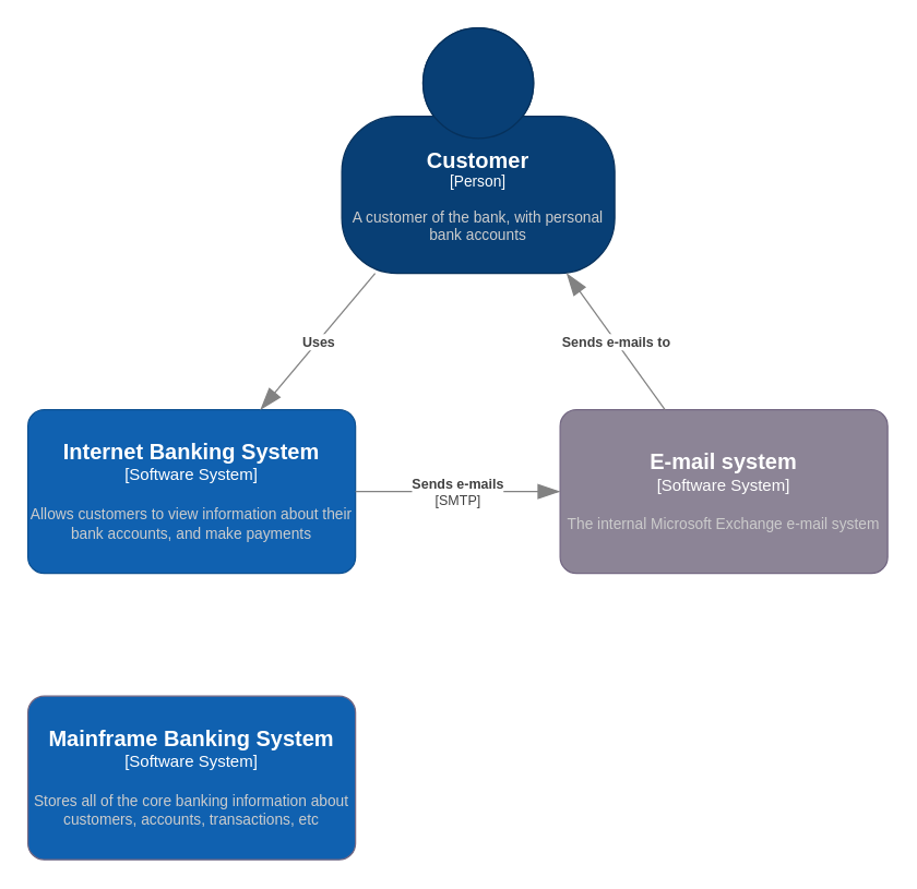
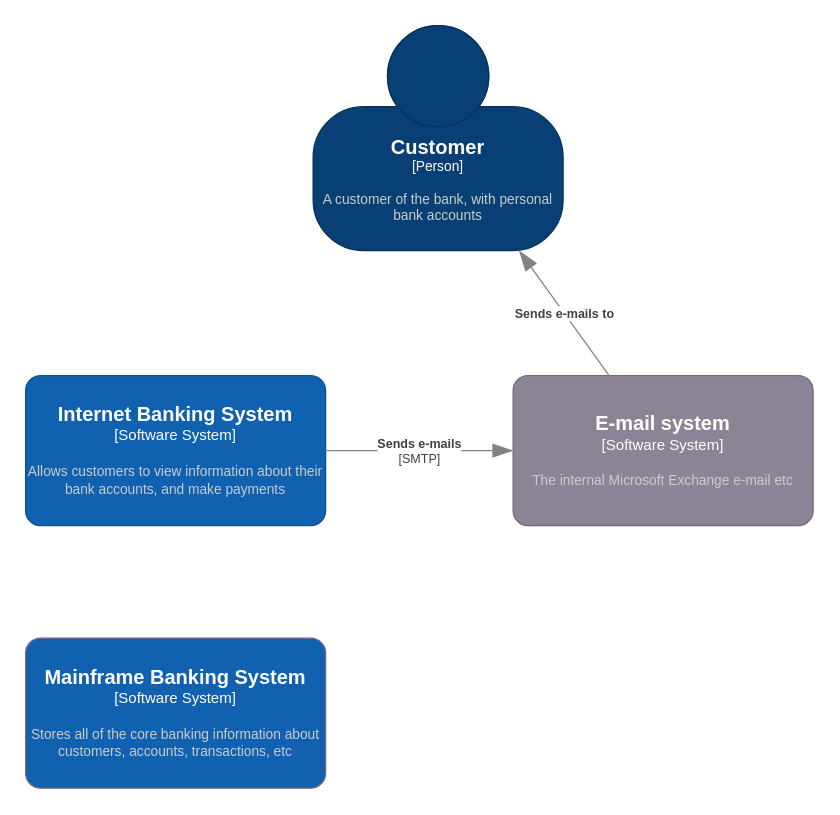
- <mxCell id="6" value="&lt;div style=&quot;text-align: left&quot;&gt;&lt;div style=&quot;text-align: center&quot;&gt;&lt;b&gt;Uses&lt;/b&gt;&lt;/div&gt;" style="endArrow=blockThin;html=1;fontSize=10;fontColor=#404040;strokeWidth=1;endFill=1;strokeColor=#828282;elbow=vertical;metaEdit=1;endSize=14;startSize=14;jumpStyle=arc;jumpSize=16;rounded=0;" parent="1" source="2" target="3" edge="1"><mxGeometry width="240" relative="1" as="geometry"><mxPoint x="200" y="740" as="sourcePoint" /><mxPoint x="440" y="740" as="targetPoint" /></mxGeometry></mxCell>
- <mxCell id="5" value="&lt;font style=&quot;font-size: 16px&quot;&gt;&lt;b&gt;E-mail system&lt;/b&gt;&lt;/font&gt;&lt;div&gt;[Software System]&lt;/div&gt;&lt;br&gt;&lt;div&gt;&lt;font style=&quot;font-size: 11px&quot;&gt;&lt;font color=&quot;#cccccc&quot;&gt;The internal Microsoft Exchange e-mail system&lt;/font&gt;&lt;/div&gt;" style="rounded=1;whiteSpace=wrap;html=1;labelBackgroundColor=none;fillColor=#8C8496;fontColor=#ffffff;align=center;arcSize=10;strokeColor=#736782;metaEdit=1;resizable=0;points=[[0.25,0,0],[0.5,0,0],[0.75,0,0],[1,0.25,0],[1,0.5,0],[1,0.75,0],[0.75,1,0],[0.5,1,0],[0.25,1,0],[0,0.75,0],[0,0.5,0],[0,0.25,0]];" parent="1" vertex="1"><mxGeometry x="410" y="300" width="240" height="120" as="geometry" /></mxCell>
+ <mxCell id="5" value="&lt;font style=&quot;font-size: 16px&quot;&gt;&lt;b&gt;E-mail system&lt;/b&gt;&lt;/font&gt;&lt;div&gt;[Software System]&lt;/div&gt;&lt;br&gt;&lt;div&gt;&lt;font style=&quot;font-size: 11px&quot;&gt;&lt;font color=&quot;#cccccc&quot;&gt;The internal Microsoft Exchange e-mail etc&lt;/font&gt;&lt;/div&gt;" style="rounded=1;whiteSpace=wrap;html=1;labelBackgroundColor=none;fillColor=#8C8496;fontColor=#ffffff;align=center;arcSize=10;strokeColor=#736782;metaEdit=1;resizable=0;points=[[0.25,0,0],[0.5,0,0],[0.75,0,0],[1,0.25,0],[1,0.5,0],[1,0.75,0],[0.75,1,0],[0.5,1,0],[0.25,1,0],[0,0.75,0],[0,0.5,0],[0,0.25,0]];" parent="1" vertex="1"><mxGeometry x="410" y="300" width="240" height="120" as="geometry" /></mxCell>
